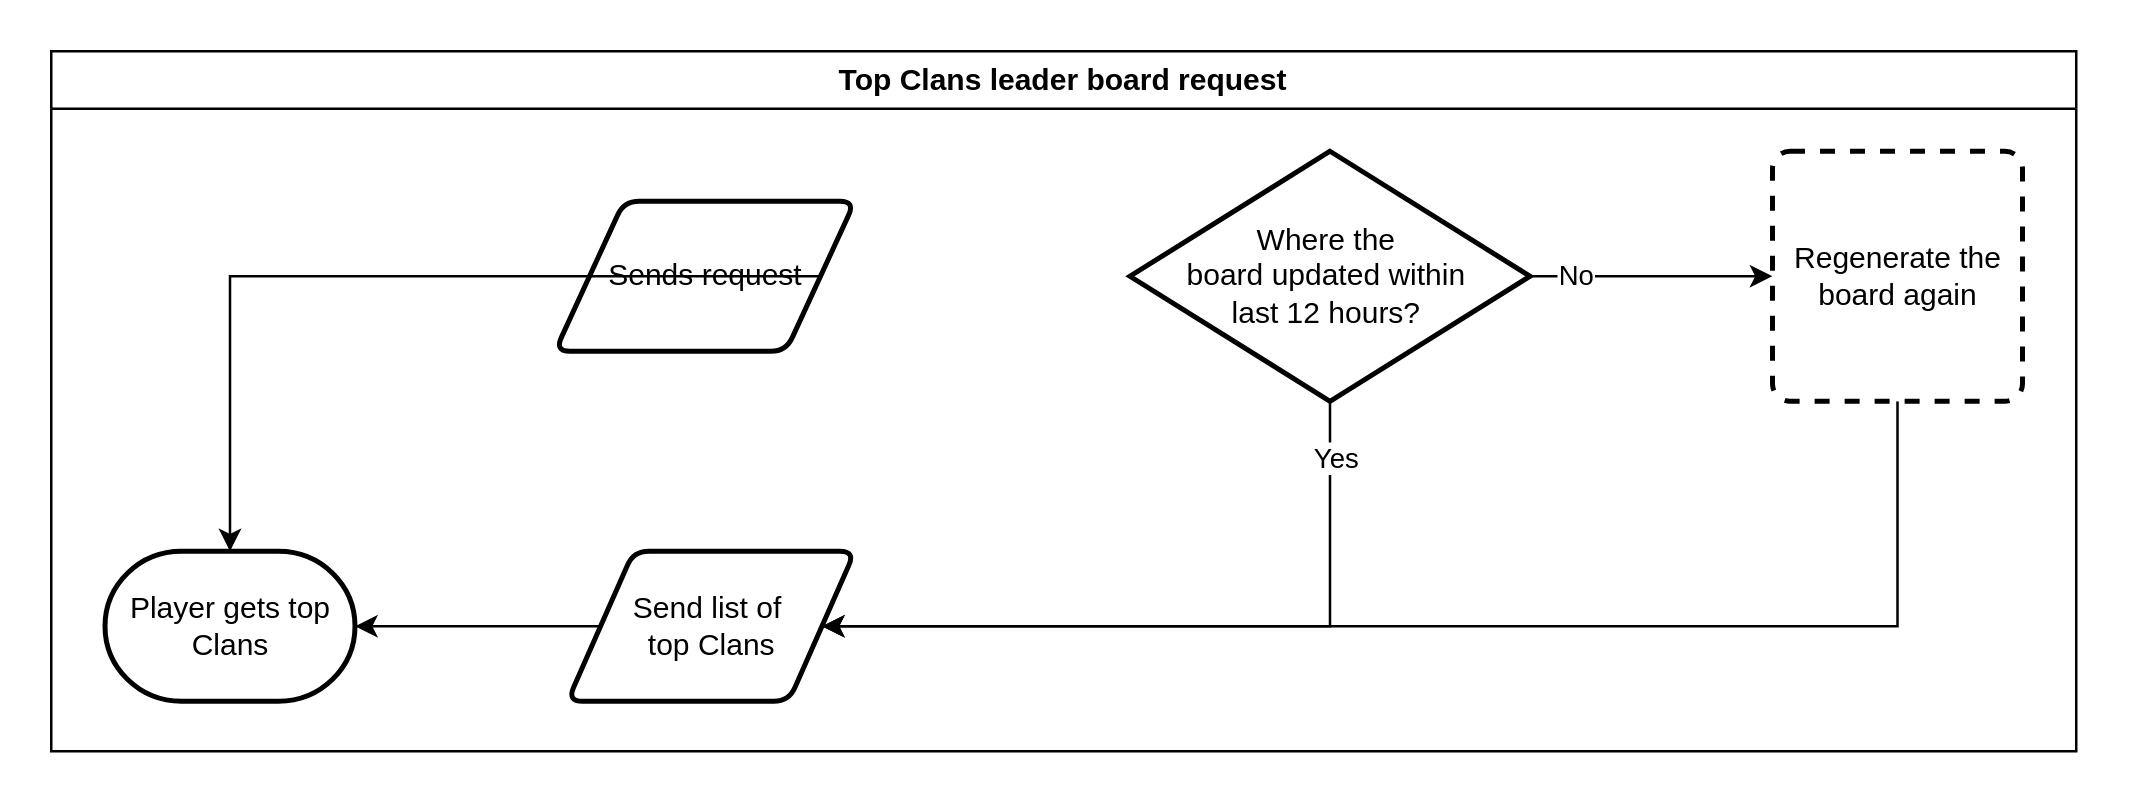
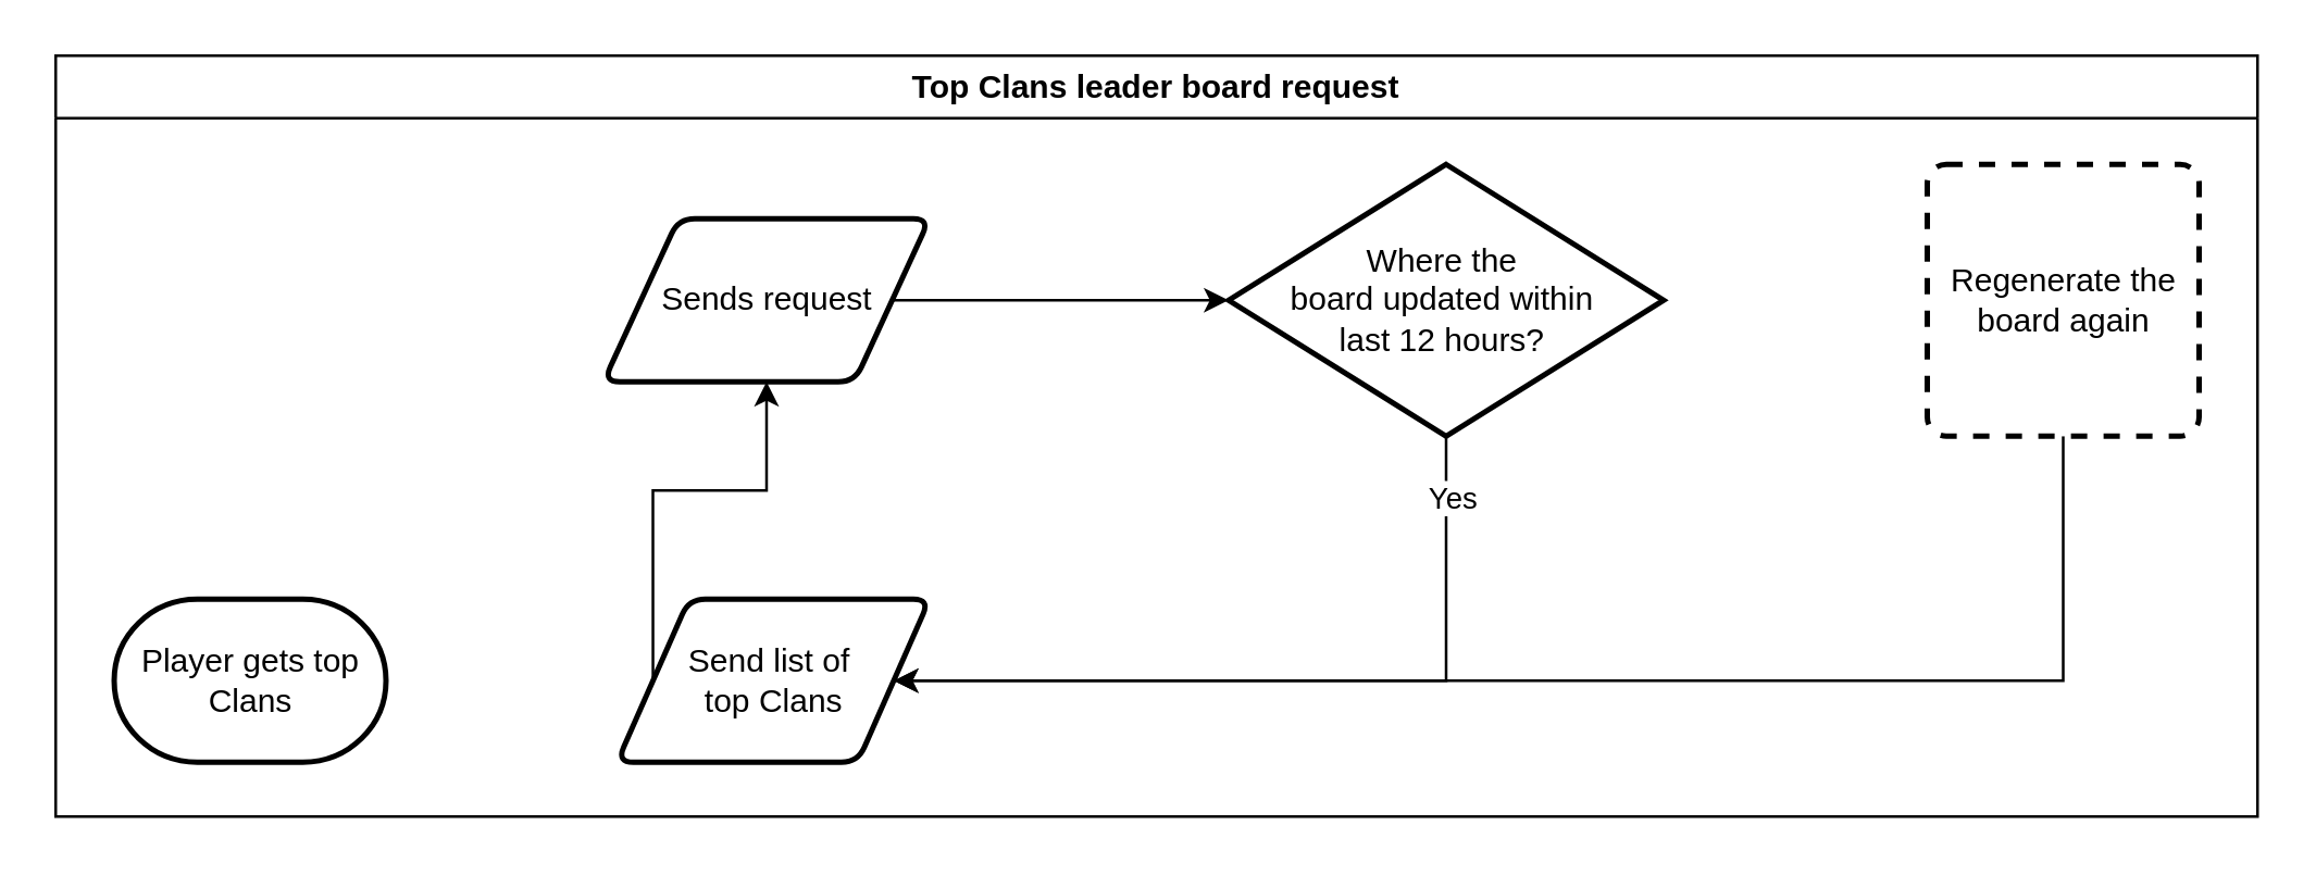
- <mxCell id="12" style="edgeStyle=orthogonalEdgeStyle;rounded=0;orthogonalLoop=1;jettySize=auto;html=1;exitX=1;exitY=0.5;exitDx=0;exitDy=0;" parent="2" source="3" target="13" edge="1"><mxGeometry relative="1" as="geometry" /></mxCell>
+ <mxCell id="12" style="edgeStyle=orthogonalEdgeStyle;rounded=0;orthogonalLoop=1;jettySize=auto;html=1;exitX=1;exitY=0.5;exitDx=0;exitDy=0;entryX=0;entryY=0.5;entryDx=0;entryDy=0;entryPerimeter=0;" parent="2" source="3" target="8" edge="1"><mxGeometry relative="1" as="geometry" /></mxCell>
- <mxCell id="6" style="edgeStyle=orthogonalEdgeStyle;rounded=0;orthogonalLoop=1;jettySize=auto;html=1;exitX=1;exitY=0.5;exitDx=0;exitDy=0;exitPerimeter=0;entryX=0;entryY=0.5;entryDx=0;entryDy=0;" parent="2" source="8" target="10" edge="1"><mxGeometry relative="1" as="geometry" /></mxCell>
- <mxCell id="7" value="No" style="edgeLabel;html=1;align=center;verticalAlign=middle;resizable=0;points=[];" parent="6" vertex="1" connectable="0"><mxGeometry x="-0.633" y="1" relative="1" as="geometry"><mxPoint as="offset" /></mxGeometry></mxCell>
- <mxCell id="14" style="edgeStyle=orthogonalEdgeStyle;rounded=0;orthogonalLoop=1;jettySize=auto;html=1;exitX=0;exitY=0.5;exitDx=0;exitDy=0;entryX=1;entryY=0.5;entryDx=0;entryDy=0;entryPerimeter=0;" parent="2" source="11" target="13" edge="1"><mxGeometry relative="1" as="geometry" /></mxCell>
+ <mxCell id="14" style="edgeStyle=orthogonalEdgeStyle;rounded=0;orthogonalLoop=1;jettySize=auto;html=1;exitX=0;exitY=0.5;exitDx=0;exitDy=0;" parent="2" source="11" target="3" edge="1"><mxGeometry relative="1" as="geometry" /></mxCell>
